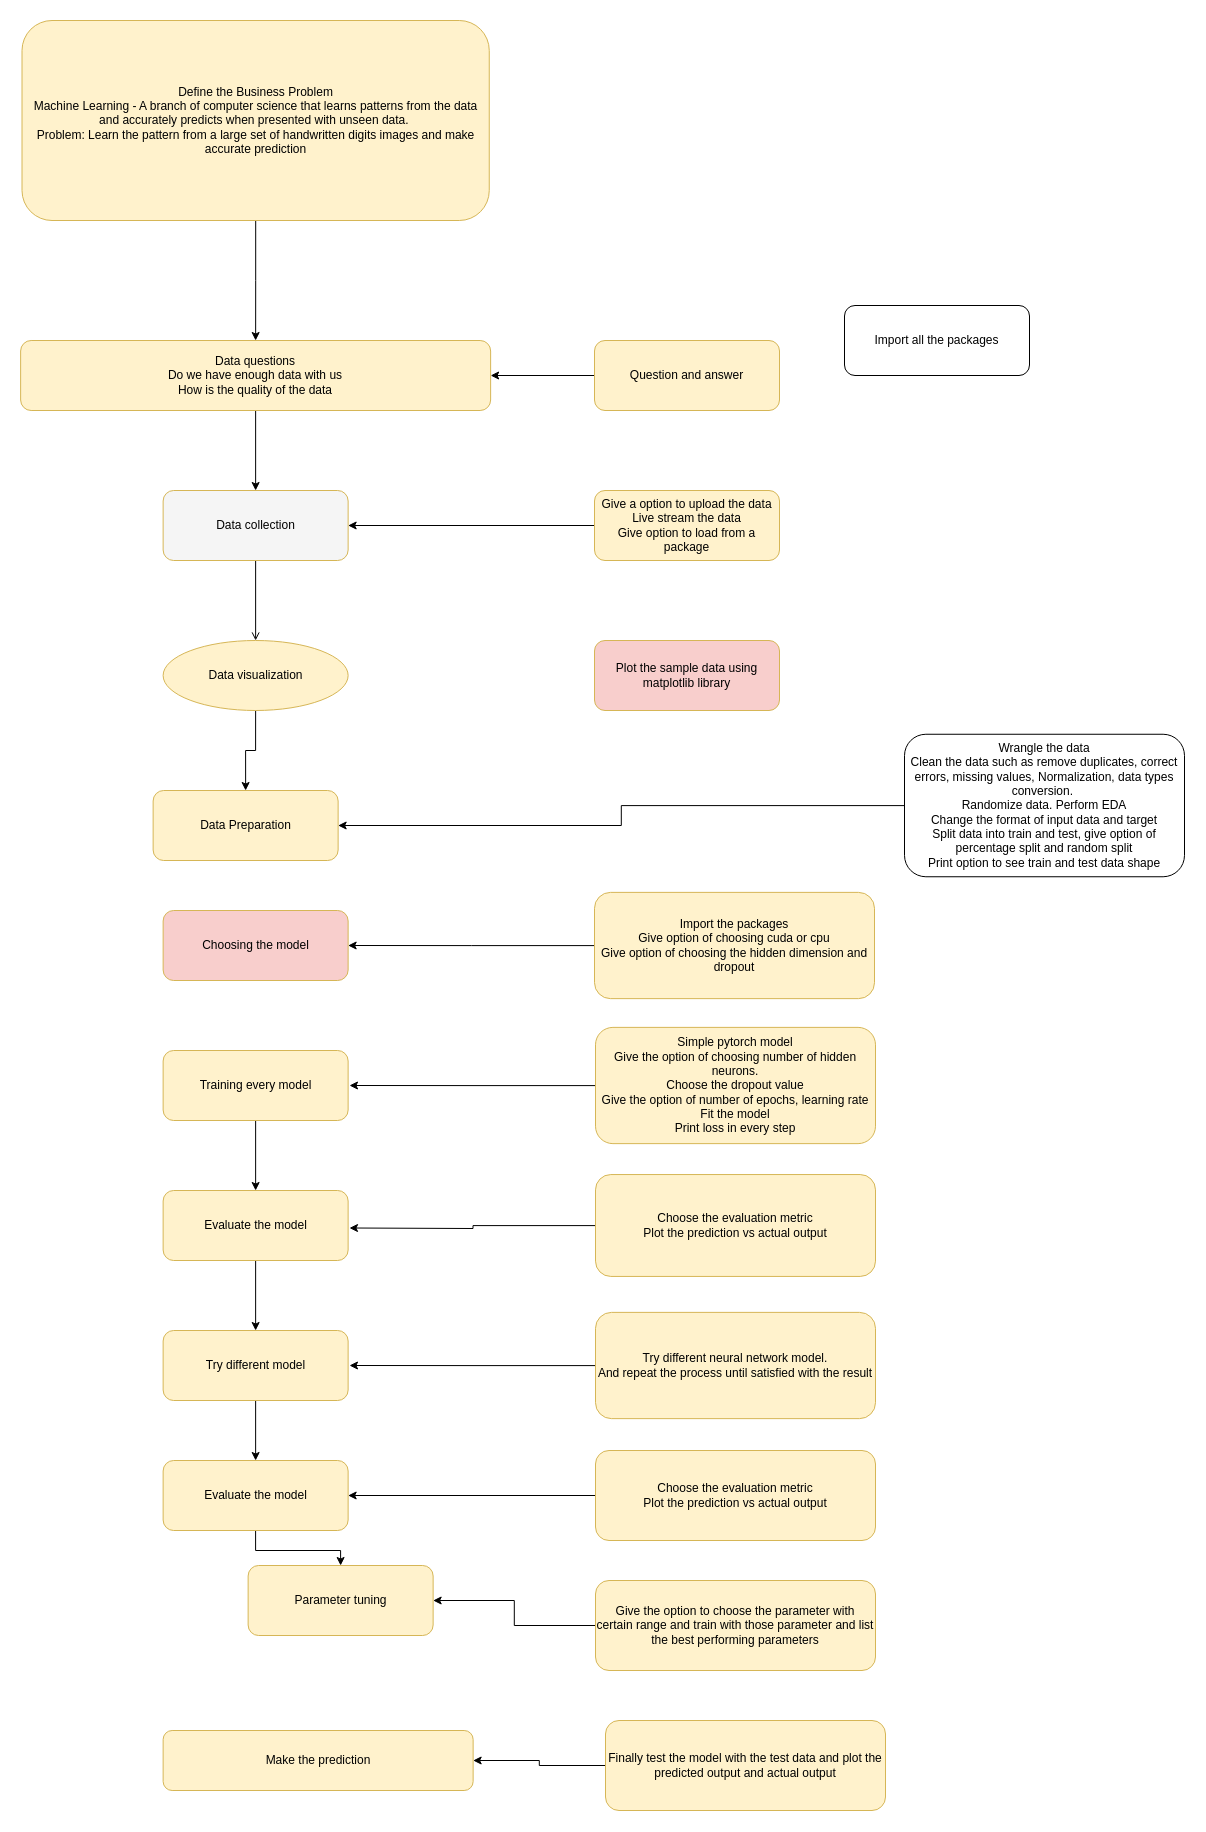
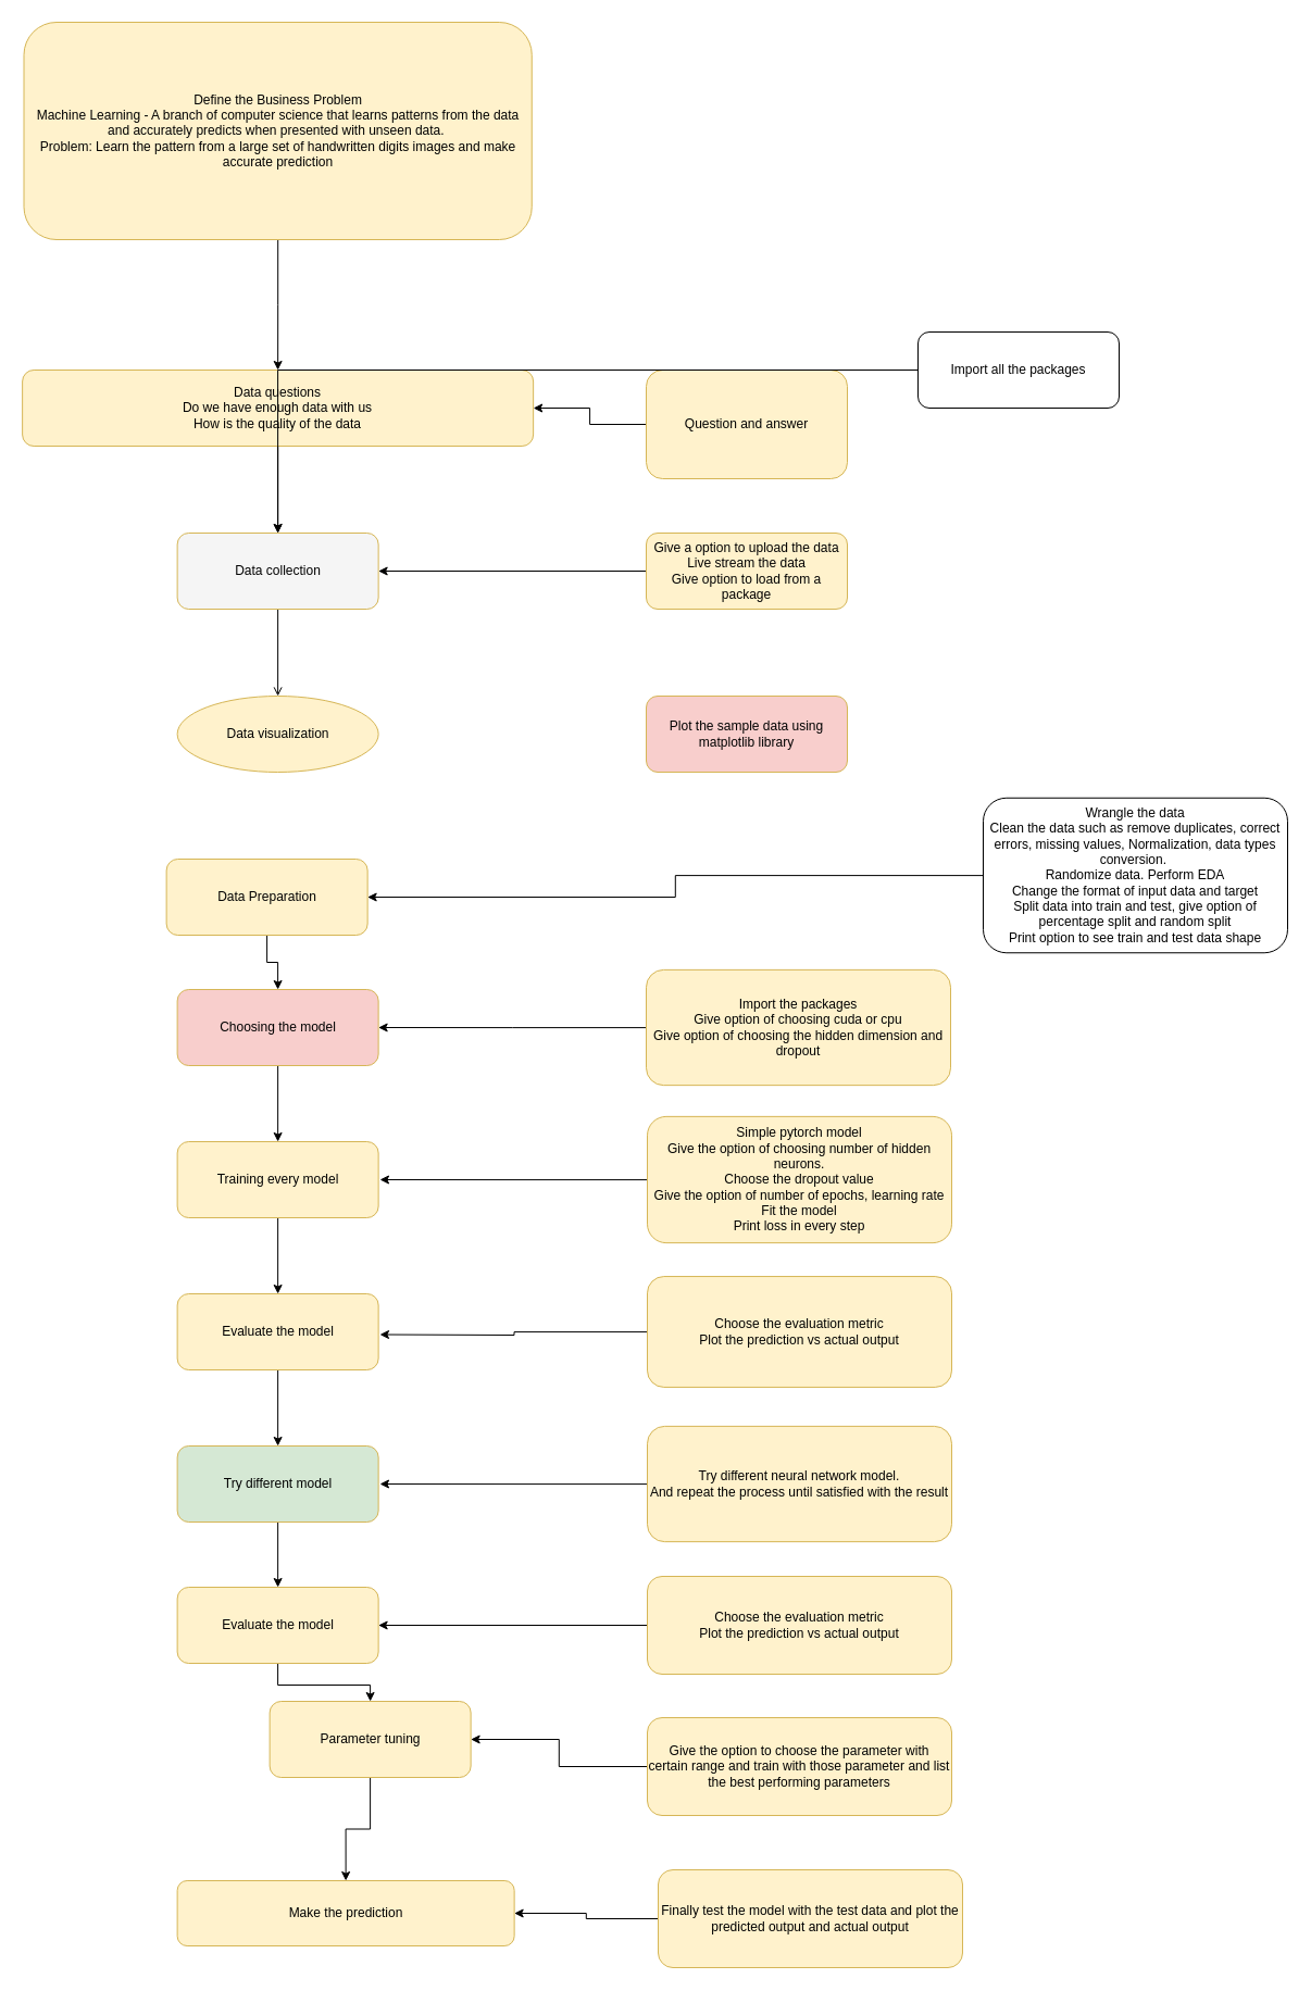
+ <mxCell id="32" style="edgeStyle=orthogonalEdgeStyle;rounded=0;orthogonalLoop=1;jettySize=auto;html=1;entryX=0.5;entryY=0;entryDx=0;entryDy=0;" edge="1" parent="1" source="33" target="7"><mxGeometry relative="1" as="geometry" /></mxCell>
- <mxCell id="26" value="Question and answer" style="rounded=1;whiteSpace=wrap;html=1;fillColor=#fff2cc;strokeColor=#d6b656;" vertex="1" parent="1"><mxGeometry x="594" y="340" width="185" height="70" as="geometry" /></mxCell>
+ <mxCell id="26" value="Question and answer" style="rounded=1;whiteSpace=wrap;html=1;fillColor=#fff2cc;strokeColor=#d6b656;" vertex="1" parent="1"><mxGeometry x="594" y="340" width="185" height="100" as="geometry" /></mxCell>
- <mxCell id="8" style="edgeStyle=orthogonalEdgeStyle;rounded=0;orthogonalLoop=1;jettySize=auto;html=1;entryX=0.5;entryY=0;entryDx=0;entryDy=0;" edge="1" parent="1" source="9" target="11"><mxGeometry relative="1" as="geometry" /></mxCell>
+ <mxCell id="10" style="edgeStyle=orthogonalEdgeStyle;rounded=0;orthogonalLoop=1;jettySize=auto;html=1;entryX=0.5;entryY=0;entryDx=0;entryDy=0;" edge="1" parent="1" source="11" target="13"><mxGeometry relative="1" as="geometry" /></mxCell>
+ <mxCell id="12" style="edgeStyle=orthogonalEdgeStyle;rounded=0;orthogonalLoop=1;jettySize=auto;html=1;entryX=0.5;entryY=0;entryDx=0;entryDy=0;" edge="1" parent="1" source="13" target="15"><mxGeometry relative="1" as="geometry" /></mxCell>
- <mxCell id="22" value="Try different model" style="rounded=1;whiteSpace=wrap;html=1;fillColor=#fff2cc;strokeColor=#d6b656;" vertex="1" parent="1"><mxGeometry x="162.63" y="1330" width="185" height="70" as="geometry" /></mxCell>
+ <mxCell id="22" value="Try different model" style="rounded=1;whiteSpace=wrap;html=1;fillColor=#d5e8d4;strokeColor=#d6b656;" vertex="1" parent="1"><mxGeometry x="162.63" y="1330" width="185" height="70" as="geometry" /></mxCell>
+ <mxCell id="18" style="edgeStyle=orthogonalEdgeStyle;rounded=0;orthogonalLoop=1;jettySize=auto;html=1;entryX=0.5;entryY=0;entryDx=0;entryDy=0;" edge="1" parent="1" source="19" target="20"><mxGeometry relative="1" as="geometry" /></mxCell>
